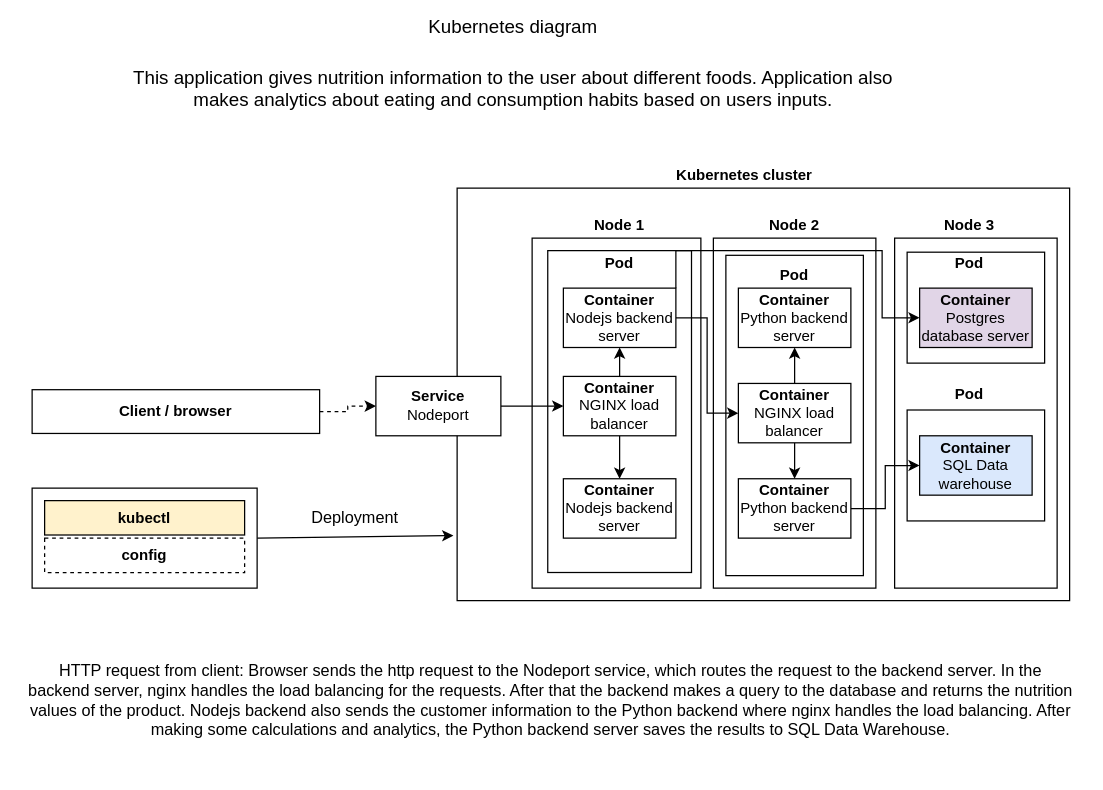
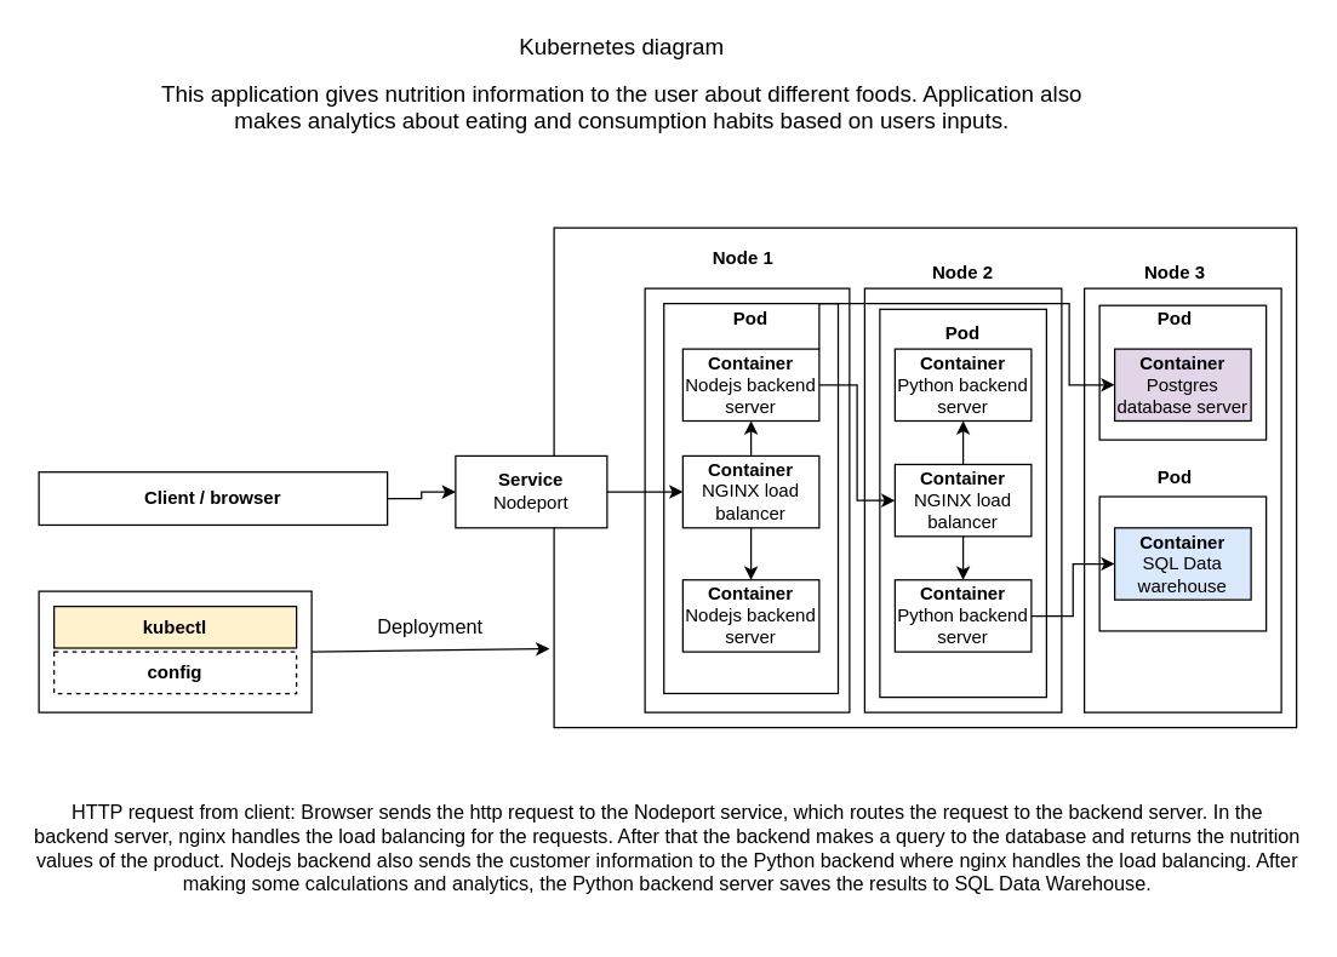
- <mxCell id="13" value="&lt;font style=&quot;font-size: 15px&quot;&gt;Kubernetes diagram&lt;/font&gt;" style="text;html=1;strokeColor=none;fillColor=none;align=center;verticalAlign=middle;whiteSpace=wrap;rounded=0;labelBackgroundColor=none;fontSize=13;" vertex="1" parent="1"><mxGeometry x="300" y="10" width="220" height="20" as="geometry" /></mxCell>
+ <mxCell id="13" value="&lt;font style=&quot;font-size: 15px&quot;&gt;Kubernetes diagram&lt;/font&gt;" style="text;html=1;strokeColor=none;fillColor=none;align=center;verticalAlign=middle;whiteSpace=wrap;rounded=0;labelBackgroundColor=none;fontSize=13;" vertex="1" parent="1"><mxGeometry x="300" y="20" width="220" height="20" as="geometry" /></mxCell>
- <mxCell id="5" value="&lt;b&gt;Kubernetes cluster&lt;/b&gt;" style="text;html=1;strokeColor=none;fillColor=none;align=center;verticalAlign=middle;whiteSpace=wrap;rounded=0;" vertex="1" parent="1"><mxGeometry x="495" y="130" width="200" height="20" as="geometry" /></mxCell>
- <mxCell id="8" value="&lt;b&gt;Node 1&lt;/b&gt;" style="text;html=1;strokeColor=none;fillColor=none;align=center;verticalAlign=middle;whiteSpace=wrap;rounded=0;" vertex="1" parent="1"><mxGeometry x="465" y="170" width="60" height="20" as="geometry" /></mxCell>
+ <mxCell id="8" value="&lt;b&gt;Node 1&lt;/b&gt;" style="text;html=1;strokeColor=none;fillColor=none;align=center;verticalAlign=middle;whiteSpace=wrap;rounded=0;" vertex="1" parent="1"><mxGeometry x="460" y="160" width="60" height="20" as="geometry" /></mxCell>
- <mxCell id="38" style="edgeStyle=orthogonalEdgeStyle;rounded=0;orthogonalLoop=1;jettySize=auto;html=1;entryX=0;entryY=0.5;entryDx=0;entryDy=0;fontSize=13;dashed=1;" edge="1" parent="1" source="39" target="23"><mxGeometry relative="1" as="geometry" /></mxCell>
+ <mxCell id="38" style="edgeStyle=orthogonalEdgeStyle;rounded=0;orthogonalLoop=1;jettySize=auto;html=1;entryX=0;entryY=0.5;entryDx=0;entryDy=0;fontSize=13;" edge="1" parent="1" source="39" target="23"><mxGeometry relative="1" as="geometry" /></mxCell>
